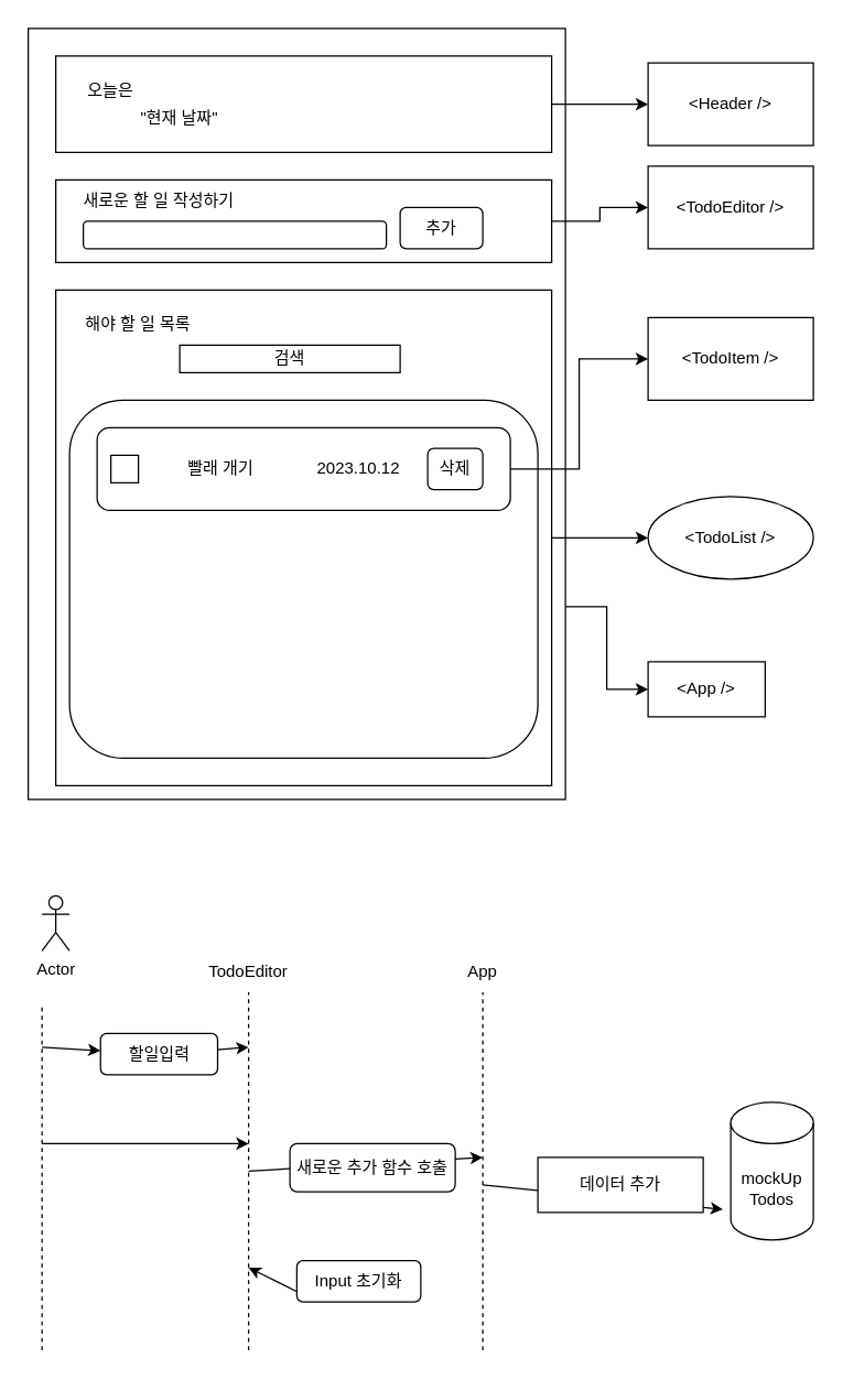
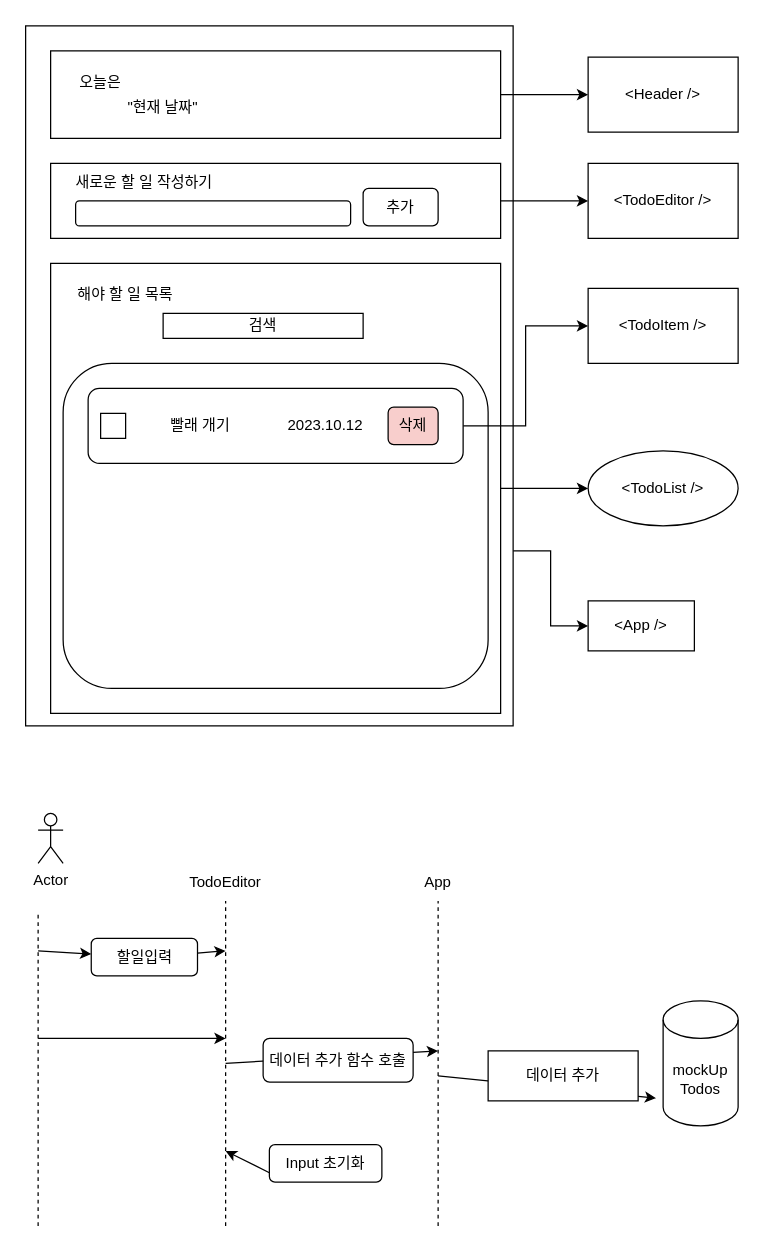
- <mxCell id="14" value="&amp;lt;TodoEditor /&amp;gt;" style="whiteSpace=wrap;html=1;rounded=0;" vertex="1" parent="1"><mxGeometry x="470" y="120" width="120" height="60" as="geometry" /></mxCell>
+ <mxCell id="14" value="&amp;lt;TodoEditor /&amp;gt;" style="whiteSpace=wrap;html=1;rounded=0;" vertex="1" parent="1"><mxGeometry x="470" y="130" width="120" height="60" as="geometry" /></mxCell>
- <mxCell id="25" value="삭제" style="rounded=1;whiteSpace=wrap;html=1;" vertex="1" parent="1"><mxGeometry x="310" y="325" width="40" height="30" as="geometry" /></mxCell>
+ <mxCell id="25" value="삭제" style="rounded=1;whiteSpace=wrap;html=1;fillColor=#f8cecc;" vertex="1" parent="1"><mxGeometry x="310" y="325" width="40" height="30" as="geometry" /></mxCell>
- <mxCell id="40" value="새로운 추가 함수 호출" style="rounded=1;whiteSpace=wrap;html=1;" vertex="1" parent="1"><mxGeometry x="210" y="830" width="120" height="35" as="geometry" /></mxCell>
+ <mxCell id="40" value="데이터 추가 함수 호출" style="rounded=1;whiteSpace=wrap;html=1;" vertex="1" parent="1"><mxGeometry x="210" y="830" width="120" height="35" as="geometry" /></mxCell>
